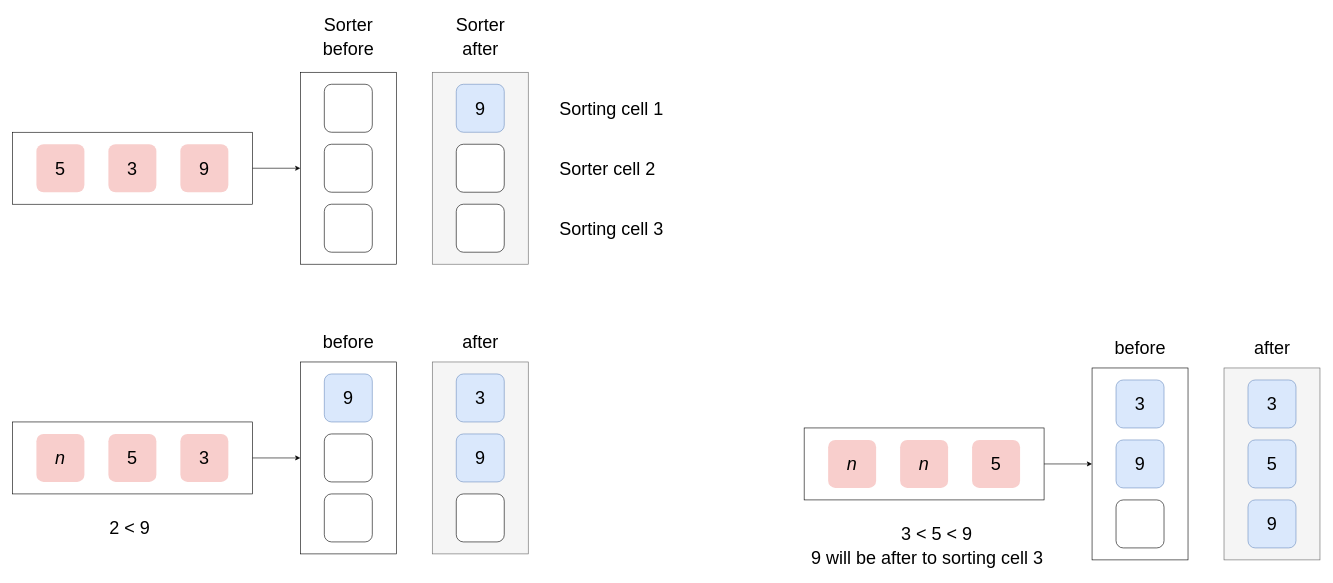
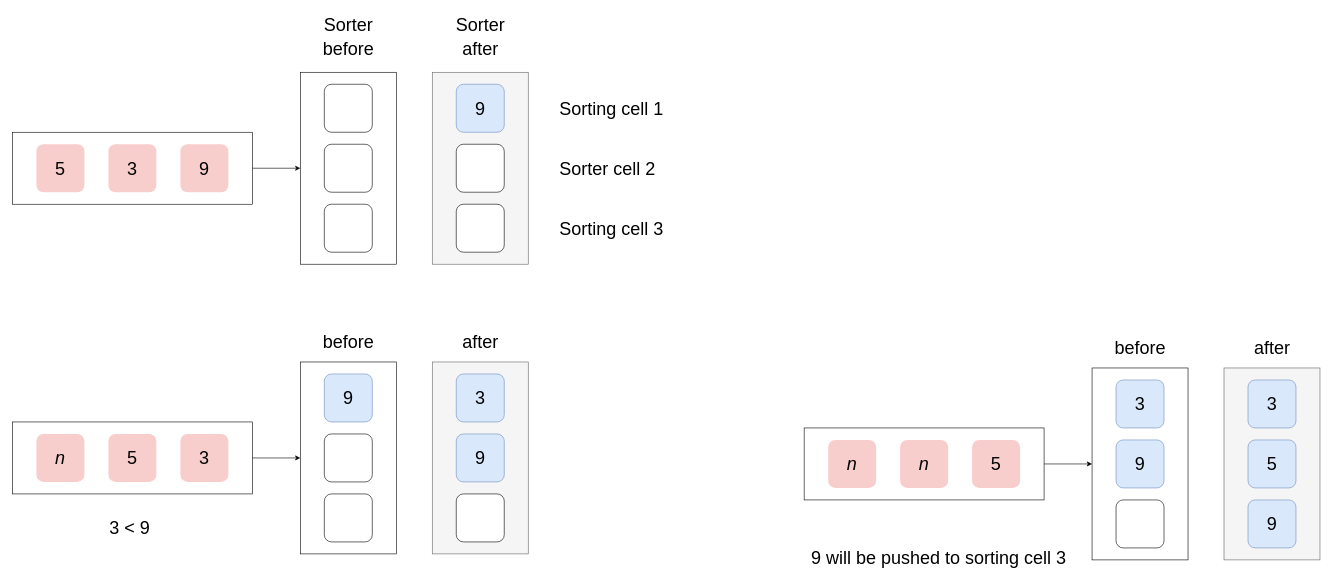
- <mxCell id="24" value="2 &amp;lt; 9" style="text;html=1;align=left;verticalAlign=middle;resizable=0;points=[];autosize=1;fontSize=30;" vertex="1" parent="1"><mxGeometry x="180" y="860" width="80" height="40" as="geometry" /></mxCell>
+ <mxCell id="24" value="3 &amp;lt; 9" style="text;html=1;align=left;verticalAlign=middle;resizable=0;points=[];autosize=1;fontSize=30;" vertex="1" parent="1"><mxGeometry x="180" y="860" width="80" height="40" as="geometry" /></mxCell>
- <mxCell id="47" value="3 &amp;lt; 5 &amp;lt; 9" style="text;html=1;align=left;verticalAlign=middle;resizable=0;points=[];autosize=1;fontSize=30;" vertex="1" parent="1"><mxGeometry x="1500" y="870" width="130" height="40" as="geometry" /></mxCell>
- <mxCell id="48" value="9 will be after to sorting cell 3" style="text;html=1;align=left;verticalAlign=middle;resizable=0;points=[];autosize=1;fontSize=30;" vertex="1" parent="1"><mxGeometry x="1350" y="910" width="440" height="40" as="geometry" /></mxCell>
+ <mxCell id="48" value="9 will be pushed to sorting cell 3" style="text;html=1;align=left;verticalAlign=middle;resizable=0;points=[];autosize=1;fontSize=30;" vertex="1" parent="1"><mxGeometry x="1350" y="910" width="440" height="40" as="geometry" /></mxCell>
